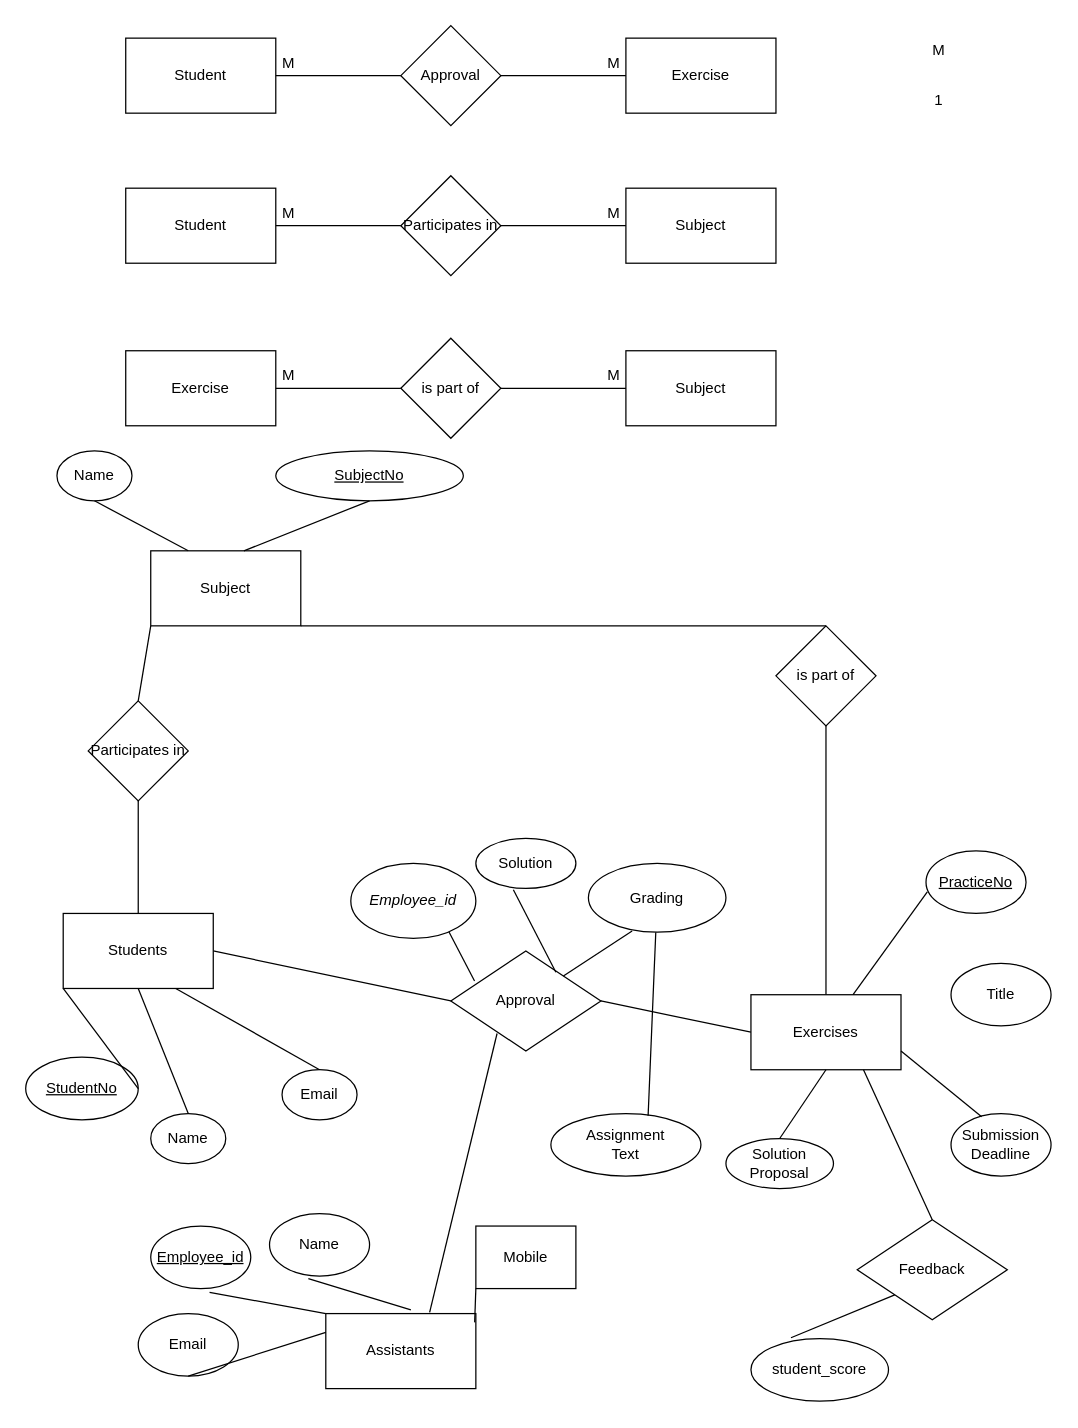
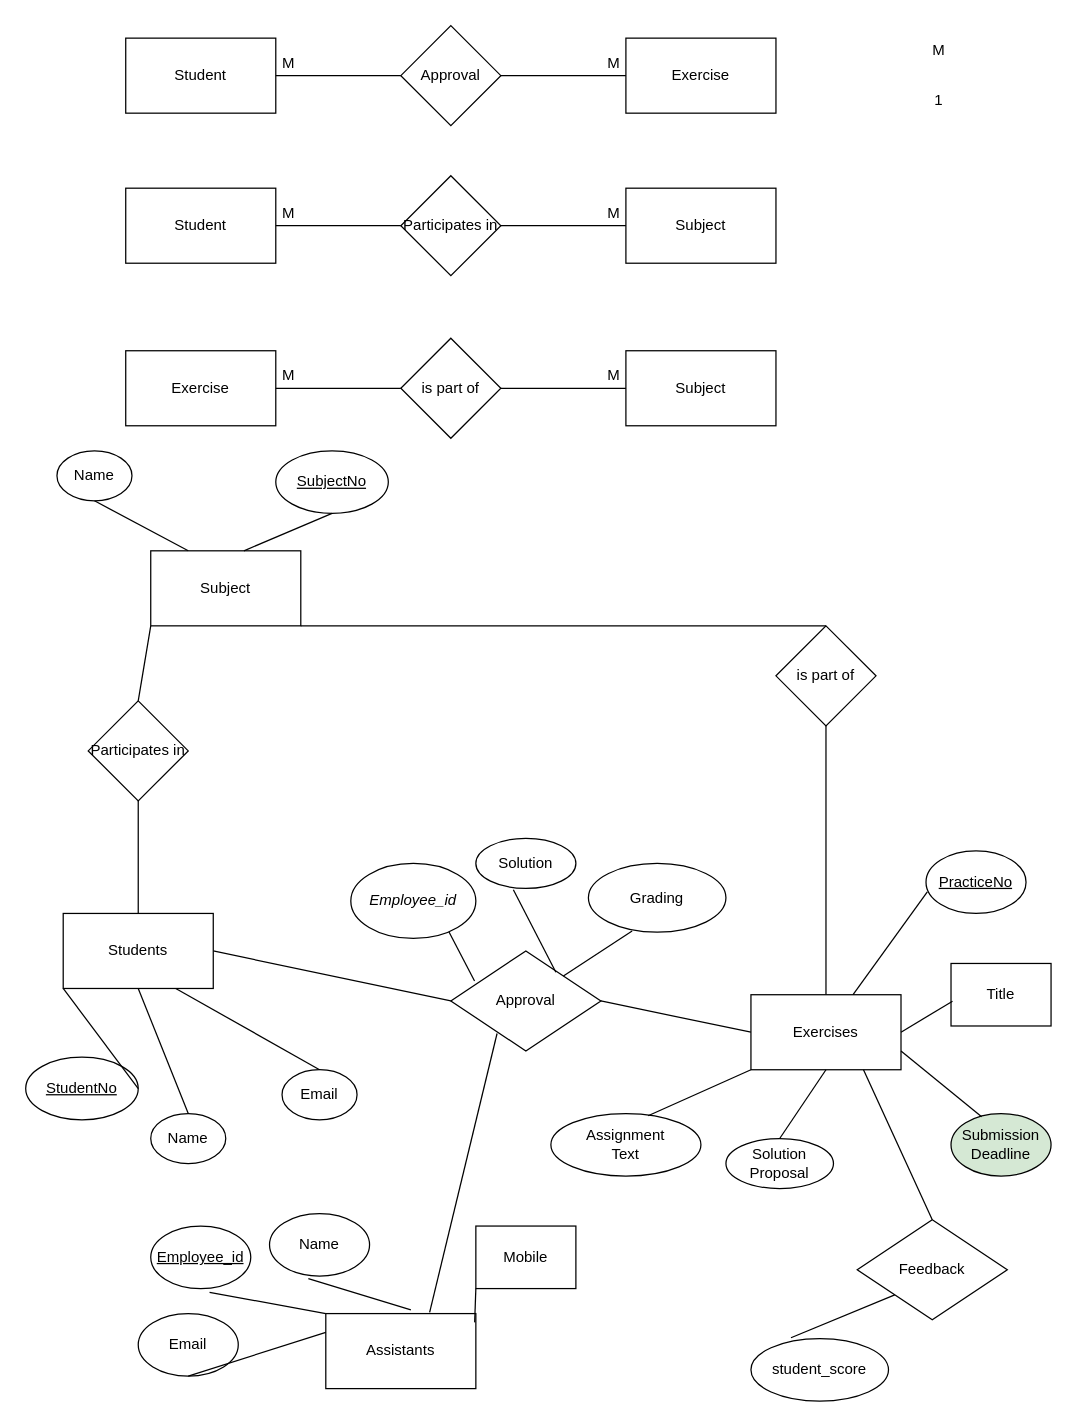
- <mxCell id="55" value="&lt;div&gt;&lt;u&gt;SubjectNo&lt;/u&gt;&lt;/div&gt;" style="ellipse;whiteSpace=wrap;html=1;" parent="1" vertex="1"><mxGeometry x="220" y="360" width="150" height="40" as="geometry" /></mxCell>
+ <mxCell id="55" value="&lt;div&gt;&lt;u&gt;SubjectNo&lt;/u&gt;&lt;/div&gt;" style="ellipse;whiteSpace=wrap;html=1;" parent="1" vertex="1"><mxGeometry x="220" y="360" width="90" height="50" as="geometry" /></mxCell>
- <mxCell id="34" value="Title" style="ellipse;whiteSpace=wrap;html=1;" parent="1" vertex="1"><mxGeometry x="760" y="770" width="80" height="50" as="geometry" /></mxCell>
+ <mxCell id="34" value="Title" style="whiteSpace=wrap;html=1;rounded=0;" parent="1" vertex="1"><mxGeometry x="760" y="770" width="80" height="50" as="geometry" /></mxCell>
+ <mxCell id="41" value="" style="endArrow=none;html=1;rounded=0;entryX=1;entryY=0.5;entryDx=0;entryDy=0;exitX=0.015;exitY=0.603;exitDx=0;exitDy=0;exitPerimeter=0;" parent="1" source="34" target="39" edge="1"><mxGeometry width="50" height="50" relative="1" as="geometry"><mxPoint x="720" y="800" as="sourcePoint" /><mxPoint x="620" y="780" as="targetPoint" /></mxGeometry></mxCell>
- <mxCell id="42" value="" style="endArrow=none;html=1;rounded=0;exitX=0.648;exitY=0.035;exitDx=0;exitDy=0;exitPerimeter=0;" parent="1" source="36" target="72" edge="1"><mxGeometry width="50" height="50" relative="1" as="geometry"><mxPoint x="500" y="980" as="sourcePoint" /><mxPoint x="550" y="930" as="targetPoint" /></mxGeometry></mxCell>
+ <mxCell id="42" value="" style="endArrow=none;html=1;rounded=0;entryX=0;entryY=1;entryDx=0;entryDy=0;exitX=0.648;exitY=0.035;exitDx=0;exitDy=0;exitPerimeter=0;" parent="1" source="36" target="39" edge="1"><mxGeometry width="50" height="50" relative="1" as="geometry"><mxPoint x="500" y="980" as="sourcePoint" /><mxPoint x="550" y="930" as="targetPoint" /></mxGeometry></mxCell>
- <mxCell id="37" value="&lt;div&gt;Submission&lt;/div&gt;&lt;div&gt;Deadline&lt;/div&gt;" style="ellipse;whiteSpace=wrap;html=1;" parent="1" vertex="1"><mxGeometry x="760" y="890" width="80" height="50" as="geometry" /></mxCell>
+ <mxCell id="37" value="&lt;div&gt;Submission&lt;/div&gt;&lt;div&gt;Deadline&lt;/div&gt;" style="ellipse;whiteSpace=wrap;html=1;fillColor=#d5e8d4;" parent="1" vertex="1"><mxGeometry x="760" y="890" width="80" height="50" as="geometry" /></mxCell>
